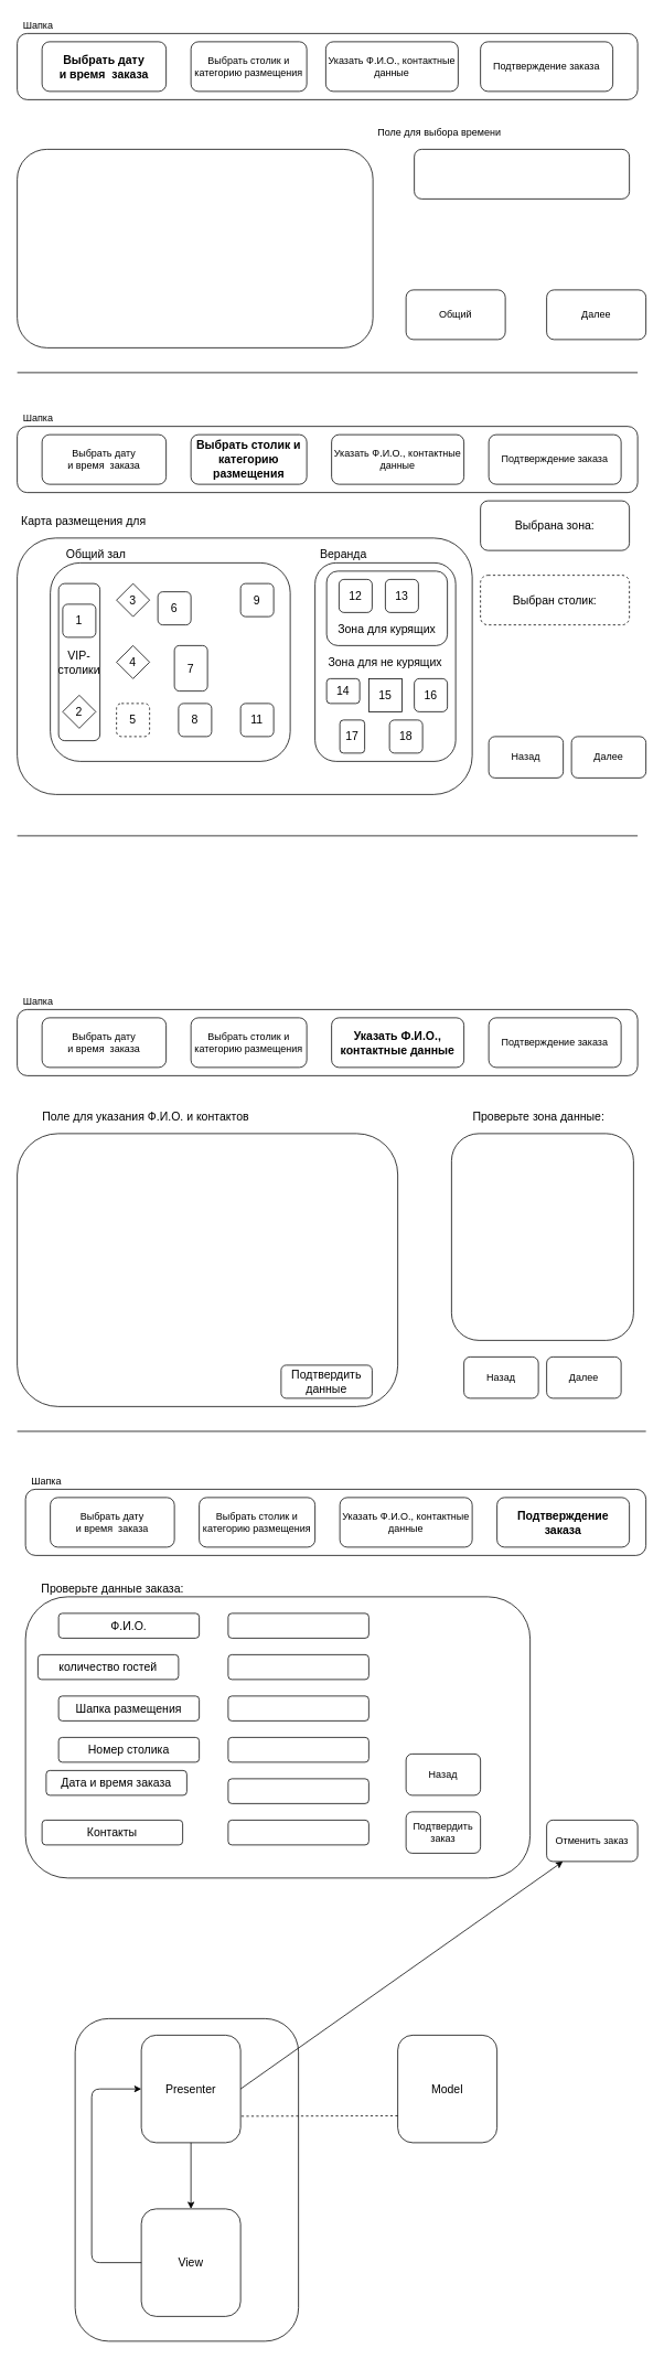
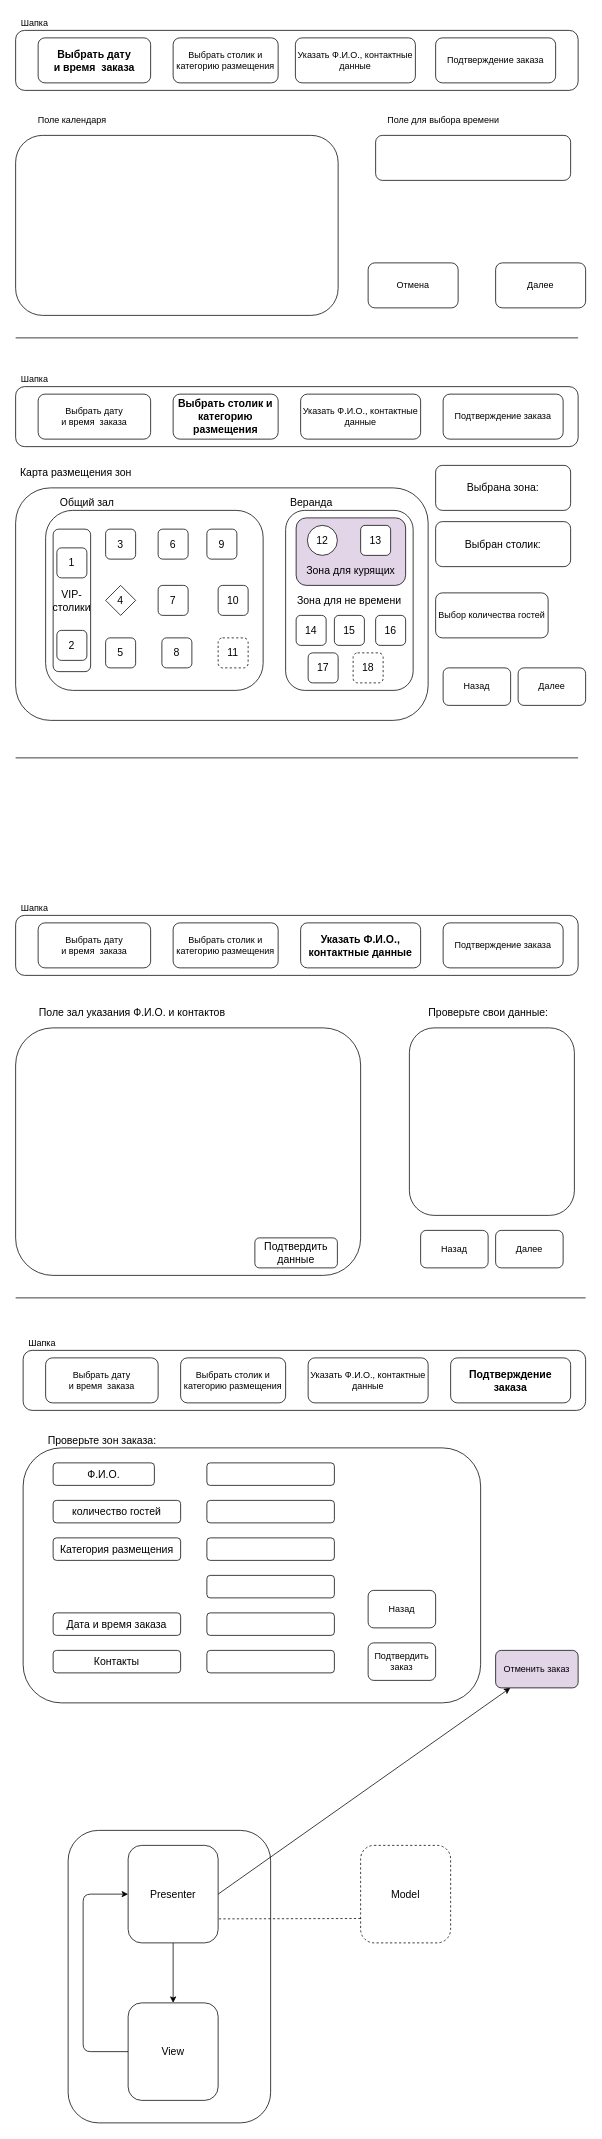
+ <mxCell id="3" value="Поле календаря" style="text;html=1;align=center;verticalAlign=middle;resizable=0;points=[];autosize=1;strokeColor=none;fillColor=none;fontSize=12;" vertex="1" parent="1"><mxGeometry x="40" y="150" width="110" height="20" as="geometry" /></mxCell>
- <mxCell id="5" value="Поле для выбора времени" style="text;html=1;align=center;verticalAlign=middle;resizable=0;points=[];autosize=1;strokeColor=none;fillColor=none;fontSize=12;" vertex="1" parent="1"><mxGeometry x="450" y="150" width="160" height="20" as="geometry" /></mxCell>
+ <mxCell id="5" value="Поле для выбора времени" style="text;html=1;align=center;verticalAlign=middle;resizable=0;points=[];autosize=1;strokeColor=none;fillColor=none;fontSize=12;" vertex="1" parent="1"><mxGeometry x="510" y="150" width="160" height="20" as="geometry" /></mxCell>
- <mxCell id="7" value="Общий" style="rounded=1;whiteSpace=wrap;html=1;fontSize=12;" vertex="1" parent="1"><mxGeometry x="490" y="350" width="120" height="60" as="geometry" /></mxCell>
+ <mxCell id="7" value="Отмена" style="rounded=1;whiteSpace=wrap;html=1;fontSize=12;" vertex="1" parent="1"><mxGeometry x="490" y="350" width="120" height="60" as="geometry" /></mxCell>
- <mxCell id="24" value="Карта размещения для" style="text;html=1;align=center;verticalAlign=middle;resizable=0;points=[];autosize=1;strokeColor=none;fillColor=none;fontSize=14;" vertex="1" parent="1"><mxGeometry x="20" y="620" width="160" height="20" as="geometry" /></mxCell>
+ <mxCell id="24" value="Карта размещения зон" style="text;html=1;align=center;verticalAlign=middle;resizable=0;points=[];autosize=1;strokeColor=none;fillColor=none;fontSize=14;" vertex="1" parent="1"><mxGeometry x="20" y="620" width="160" height="20" as="geometry" /></mxCell>
- <mxCell id="31" value="Выбрана зона:" style="rounded=1;whiteSpace=wrap;html=1;fontSize=14;" vertex="1" parent="1"><mxGeometry x="580" y="605" width="180" height="60" as="geometry" /></mxCell>
+ <mxCell id="31" value="Выбрана зона:" style="rounded=1;whiteSpace=wrap;html=1;fontSize=14;" vertex="1" parent="1"><mxGeometry x="580" y="620" width="180" height="60" as="geometry" /></mxCell>
- <mxCell id="47" value="12" style="rounded=1;whiteSpace=wrap;html=1;fontSize=14;" vertex="1" parent="1"><mxGeometry x="409" y="700" width="40" height="40" as="geometry" /></mxCell>
+ <mxCell id="47" value="12" style="ellipse;whiteSpace=wrap;html=1;fontSize=14;" vertex="1" parent="1"><mxGeometry x="409" y="700" width="40" height="40" as="geometry" /></mxCell>
- <mxCell id="48" value="13" style="rounded=1;whiteSpace=wrap;html=1;fontSize=14;" vertex="1" parent="1"><mxGeometry x="465" y="700" width="40" height="40" as="geometry" /></mxCell>
+ <mxCell id="48" value="13" style="rounded=1;whiteSpace=wrap;html=1;fontSize=14;" vertex="1" parent="1"><mxGeometry x="480" y="700" width="40" height="40" as="geometry" /></mxCell>
- <mxCell id="33" value="3" style="rhombus;whiteSpace=wrap;html=1;fontSize=14;" vertex="1" parent="1"><mxGeometry x="140" y="705" width="40" height="40" as="geometry" /></mxCell>
+ <mxCell id="33" value="3" style="rounded=1;whiteSpace=wrap;html=1;fontSize=14;" vertex="1" parent="1"><mxGeometry x="140" y="705" width="40" height="40" as="geometry" /></mxCell>
- <mxCell id="35" value="9" style="rounded=1;whiteSpace=wrap;html=1;fontSize=14;" vertex="1" parent="1"><mxGeometry x="290" y="705" width="40" height="40" as="geometry" /></mxCell>
+ <mxCell id="35" value="9" style="rounded=1;whiteSpace=wrap;html=1;fontSize=14;" vertex="1" parent="1"><mxGeometry x="275" y="705" width="40" height="40" as="geometry" /></mxCell>
- <mxCell id="32" value="Выбран столик:" style="rounded=1;whiteSpace=wrap;html=1;fontSize=14;dashed=1;" vertex="1" parent="1"><mxGeometry x="580" y="695" width="180" height="60" as="geometry" /></mxCell>
+ <mxCell id="32" value="Выбран столик:" style="rounded=1;whiteSpace=wrap;html=1;fontSize=14;" vertex="1" parent="1"><mxGeometry x="580" y="695" width="180" height="60" as="geometry" /></mxCell>
- <mxCell id="34" value="6" style="rounded=1;whiteSpace=wrap;html=1;fontSize=14;" vertex="1" parent="1"><mxGeometry x="190" y="715" width="40" height="40" as="geometry" /></mxCell>
+ <mxCell id="34" value="6" style="rounded=1;whiteSpace=wrap;html=1;fontSize=14;" vertex="1" parent="1"><mxGeometry x="210" y="705" width="40" height="40" as="geometry" /></mxCell>
- <mxCell id="27" value="&lt;br&gt;&lt;br&gt;&lt;br&gt;Зона для курящих" style="rounded=1;whiteSpace=wrap;html=1;fontSize=14;" vertex="1" parent="1"><mxGeometry x="394" y="690" width="146" height="90" as="geometry" /></mxCell>
+ <mxCell id="27" value="&lt;br&gt;&lt;br&gt;&lt;br&gt;Зона для курящих" style="rounded=1;whiteSpace=wrap;html=1;fontSize=14;fillColor=#e1d5e7;" vertex="1" parent="1"><mxGeometry x="394" y="690" width="146" height="90" as="geometry" /></mxCell>
+ <mxCell id="36" value="10" style="rounded=1;whiteSpace=wrap;html=1;fontSize=14;" vertex="1" parent="1"><mxGeometry x="290" y="780" width="40" height="40" as="geometry" /></mxCell>
- <mxCell id="26" value="Зона для не курящих" style="rounded=1;whiteSpace=wrap;html=1;fontSize=14;" vertex="1" parent="1"><mxGeometry x="380" y="680" width="170" height="240" as="geometry" /></mxCell>
+ <mxCell id="26" value="Зона для не времени" style="rounded=1;whiteSpace=wrap;html=1;fontSize=14;" vertex="1" parent="1"><mxGeometry x="380" y="680" width="170" height="240" as="geometry" /></mxCell>
- <mxCell id="37" value="7" style="rounded=1;whiteSpace=wrap;html=1;fontSize=14;" vertex="1" parent="1"><mxGeometry x="210" y="780" width="40" height="55" as="geometry" /></mxCell>
+ <mxCell id="37" value="7" style="rounded=1;whiteSpace=wrap;html=1;fontSize=14;" vertex="1" parent="1"><mxGeometry x="210" y="780" width="40" height="40" as="geometry" /></mxCell>
+ <mxCell id="61" value="Выбор количества гостей" style="rounded=1;whiteSpace=wrap;html=1;fontStyle=0;fontSize=12;" vertex="1" parent="1"><mxGeometry x="580" y="790" width="150" height="60" as="geometry" /></mxCell>
- <mxCell id="42" value="14" style="rounded=1;whiteSpace=wrap;html=1;fontSize=14;" vertex="1" parent="1"><mxGeometry x="394" y="820" width="40" height="30" as="geometry" /></mxCell>
+ <mxCell id="42" value="14" style="rounded=1;whiteSpace=wrap;html=1;fontSize=14;" vertex="1" parent="1"><mxGeometry x="394" y="820" width="40" height="40" as="geometry" /></mxCell>
- <mxCell id="43" value="15" style="whiteSpace=wrap;html=1;fontSize=14;rounded=0;" vertex="1" parent="1"><mxGeometry x="445" y="820" width="40" height="40" as="geometry" /></mxCell>
+ <mxCell id="43" value="15" style="rounded=1;whiteSpace=wrap;html=1;fontSize=14;" vertex="1" parent="1"><mxGeometry x="445" y="820" width="40" height="40" as="geometry" /></mxCell>
- <mxCell id="50" value="2" style="rhombus;whiteSpace=wrap;html=1;fontSize=14;" vertex="1" parent="1"><mxGeometry x="75" y="840" width="40" height="40" as="geometry" /></mxCell>
+ <mxCell id="50" value="2" style="rounded=1;whiteSpace=wrap;html=1;fontSize=14;" vertex="1" parent="1"><mxGeometry x="75" y="840" width="40" height="40" as="geometry" /></mxCell>
- <mxCell id="39" value="5" style="rounded=1;whiteSpace=wrap;html=1;fontSize=14;dashed=1;" vertex="1" parent="1"><mxGeometry x="140" y="850" width="40" height="40" as="geometry" /></mxCell>
+ <mxCell id="39" value="5" style="rounded=1;whiteSpace=wrap;html=1;fontSize=14;" vertex="1" parent="1"><mxGeometry x="140" y="850" width="40" height="40" as="geometry" /></mxCell>
- <mxCell id="41" value="11" style="rounded=1;whiteSpace=wrap;html=1;fontSize=14;" vertex="1" parent="1"><mxGeometry x="290" y="850" width="40" height="40" as="geometry" /></mxCell>
+ <mxCell id="41" value="11" style="rounded=1;whiteSpace=wrap;html=1;fontSize=14;dashed=1;" vertex="1" parent="1"><mxGeometry x="290" y="850" width="40" height="40" as="geometry" /></mxCell>
- <mxCell id="46" value="17" style="rounded=1;whiteSpace=wrap;html=1;fontSize=14;" vertex="1" parent="1"><mxGeometry x="410" y="870" width="30" height="40" as="geometry" /></mxCell>
+ <mxCell id="46" value="17" style="rounded=1;whiteSpace=wrap;html=1;fontSize=14;" vertex="1" parent="1"><mxGeometry x="410" y="870" width="40" height="40" as="geometry" /></mxCell>
- <mxCell id="45" value="18" style="rounded=1;whiteSpace=wrap;html=1;fontSize=14;" vertex="1" parent="1"><mxGeometry x="470" y="870" width="40" height="40" as="geometry" /></mxCell>
+ <mxCell id="45" value="18" style="rounded=1;whiteSpace=wrap;html=1;fontSize=14;dashed=1;" vertex="1" parent="1"><mxGeometry x="470" y="870" width="40" height="40" as="geometry" /></mxCell>
- <mxCell id="63" value="Поле для указания Ф.И.О. и контактов" style="text;html=1;align=center;verticalAlign=middle;resizable=0;points=[];autosize=1;strokeColor=none;fillColor=none;fontSize=14;" vertex="1" parent="1"><mxGeometry x="40" y="1340" width="270" height="20" as="geometry" /></mxCell>
+ <mxCell id="63" value="Поле зал указания Ф.И.О. и контактов" style="text;html=1;align=center;verticalAlign=middle;resizable=0;points=[];autosize=1;strokeColor=none;fillColor=none;fontSize=14;" vertex="1" parent="1"><mxGeometry x="40" y="1340" width="270" height="20" as="geometry" /></mxCell>
- <mxCell id="68" value="Проверьте зона данные:" style="text;html=1;align=center;verticalAlign=middle;resizable=0;points=[];autosize=1;strokeColor=none;fillColor=none;fontSize=14;" vertex="1" parent="1"><mxGeometry x="560" y="1340" width="180" height="20" as="geometry" /></mxCell>
+ <mxCell id="68" value="Проверьте свои данные:" style="text;html=1;align=center;verticalAlign=middle;resizable=0;points=[];autosize=1;strokeColor=none;fillColor=none;fontSize=14;" vertex="1" parent="1"><mxGeometry x="560" y="1340" width="180" height="20" as="geometry" /></mxCell>
- <mxCell id="78" value="Проверьте данные заказа:" style="text;html=1;align=center;verticalAlign=middle;resizable=0;points=[];autosize=1;strokeColor=none;fillColor=none;fontSize=14;" vertex="1" parent="1"><mxGeometry x="40" y="1910" width="190" height="20" as="geometry" /></mxCell>
+ <mxCell id="78" value="Проверьте зон заказа:" style="text;html=1;align=center;verticalAlign=middle;resizable=0;points=[];autosize=1;strokeColor=none;fillColor=none;fontSize=14;" vertex="1" parent="1"><mxGeometry x="40" y="1910" width="190" height="20" as="geometry" /></mxCell>
- <mxCell id="85" value="Ф.И.О." style="rounded=1;whiteSpace=wrap;html=1;fontSize=14;" vertex="1" parent="1"><mxGeometry x="70" y="1950" width="170" height="30" as="geometry" /></mxCell>
+ <mxCell id="85" value="Ф.И.О." style="rounded=1;whiteSpace=wrap;html=1;fontSize=14;" vertex="1" parent="1"><mxGeometry x="70" y="1950" width="135" height="30" as="geometry" /></mxCell>
- <mxCell id="86" value="количество гостей" style="rounded=1;whiteSpace=wrap;html=1;fontSize=14;" vertex="1" parent="1"><mxGeometry x="45" y="2000" width="170" height="30" as="geometry" /></mxCell>
+ <mxCell id="86" value="количество гостей" style="rounded=1;whiteSpace=wrap;html=1;fontSize=14;" vertex="1" parent="1"><mxGeometry x="70" y="2000" width="170" height="30" as="geometry" /></mxCell>
- <mxCell id="87" value="Шапка размещения" style="rounded=1;whiteSpace=wrap;html=1;fontSize=14;" vertex="1" parent="1"><mxGeometry x="70" y="2050" width="170" height="30" as="geometry" /></mxCell>
+ <mxCell id="87" value="Категория размещения" style="rounded=1;whiteSpace=wrap;html=1;fontSize=14;" vertex="1" parent="1"><mxGeometry x="70" y="2050" width="170" height="30" as="geometry" /></mxCell>
- <mxCell id="88" value="Номер столика" style="rounded=1;whiteSpace=wrap;html=1;fontSize=14;" vertex="1" parent="1"><mxGeometry x="70" y="2100" width="170" height="30" as="geometry" /></mxCell>
- <mxCell id="89" value="Дата и время заказа" style="rounded=1;whiteSpace=wrap;html=1;fontSize=14;" vertex="1" parent="1"><mxGeometry x="55" y="2140" width="170" height="30" as="geometry" /></mxCell>
+ <mxCell id="89" value="Дата и время заказа" style="rounded=1;whiteSpace=wrap;html=1;fontSize=14;" vertex="1" parent="1"><mxGeometry x="70" y="2150" width="170" height="30" as="geometry" /></mxCell>
- <mxCell id="90" value="Контакты" style="rounded=1;whiteSpace=wrap;html=1;fontSize=14;" vertex="1" parent="1"><mxGeometry x="50" y="2200" width="170" height="30" as="geometry" /></mxCell>
+ <mxCell id="90" value="Контакты" style="rounded=1;whiteSpace=wrap;html=1;fontSize=14;" vertex="1" parent="1"><mxGeometry x="70" y="2200" width="170" height="30" as="geometry" /></mxCell>
- <mxCell id="93" value="Отменить заказ" style="rounded=1;whiteSpace=wrap;html=1;fontSize=12;" vertex="1" parent="1"><mxGeometry x="660" y="2200" width="110" height="50" as="geometry" /></mxCell>
+ <mxCell id="93" value="Отменить заказ" style="rounded=1;whiteSpace=wrap;html=1;fontSize=12;fillColor=#e1d5e7;" vertex="1" parent="1"><mxGeometry x="660" y="2200" width="110" height="50" as="geometry" /></mxCell>
- <mxCell id="97" value="Model" style="rounded=1;whiteSpace=wrap;html=1;fontSize=14;" vertex="1" parent="1"><mxGeometry x="480" y="2460" width="120" height="130" as="geometry" /></mxCell>
+ <mxCell id="97" value="Model" style="rounded=1;whiteSpace=wrap;html=1;fontSize=14;dashed=1;" vertex="1" parent="1"><mxGeometry x="480" y="2460" width="120" height="130" as="geometry" /></mxCell>
